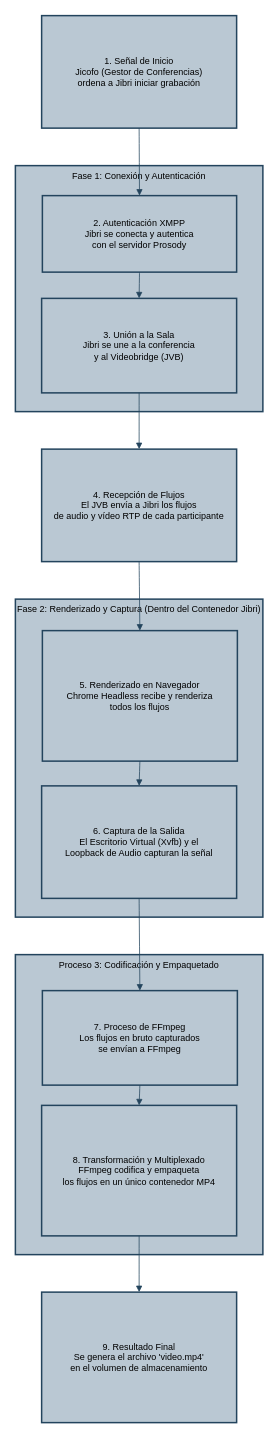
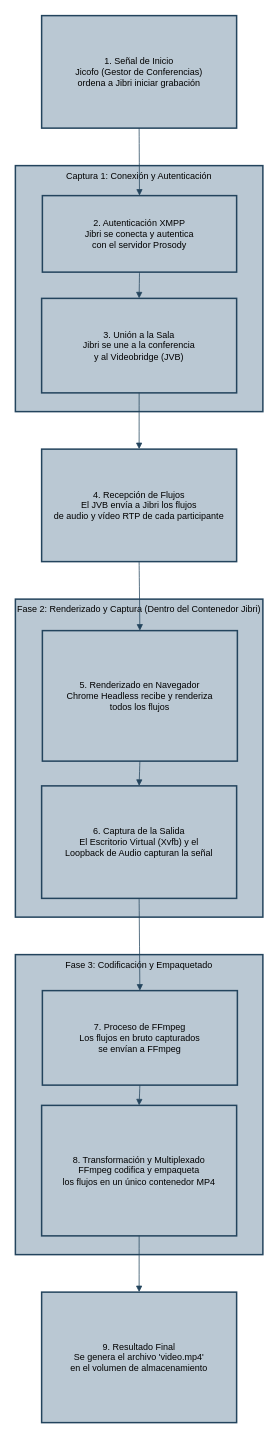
- <mxCell id="4" value="Fase 1: Conexión y Autenticación" style="whiteSpace=wrap;strokeWidth=2;verticalAlign=top;fillColor=#bac8d3;strokeColor=#23445d;" vertex="1" parent="1"><mxGeometry x="20" y="220" width="330" height="328" as="geometry" /></mxCell>
+ <mxCell id="4" value="Captura 1: Conexión y Autenticación" style="whiteSpace=wrap;strokeWidth=2;verticalAlign=top;fillColor=#bac8d3;strokeColor=#23445d;" vertex="1" parent="1"><mxGeometry x="20" y="220" width="330" height="328" as="geometry" /></mxCell>
- <mxCell id="2" value="Proceso 3: Codificación y Empaquetado" style="whiteSpace=wrap;strokeWidth=2;verticalAlign=top;fillColor=#bac8d3;strokeColor=#23445d;" vertex="1" parent="1"><mxGeometry x="20" y="1272" width="330" height="400" as="geometry" /></mxCell>
+ <mxCell id="2" value="Fase 3: Codificación y Empaquetado" style="whiteSpace=wrap;strokeWidth=2;verticalAlign=top;fillColor=#bac8d3;strokeColor=#23445d;" vertex="1" parent="1"><mxGeometry x="20" y="1272" width="330" height="400" as="geometry" /></mxCell>
